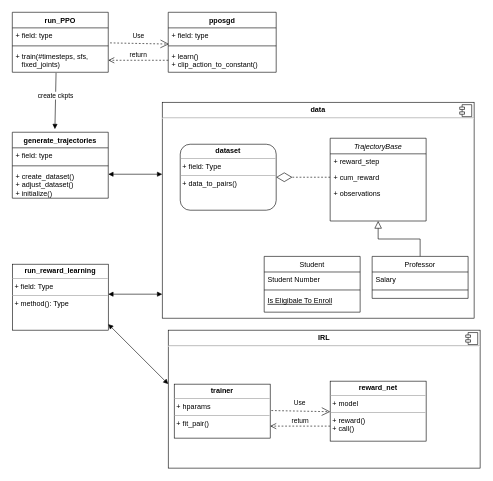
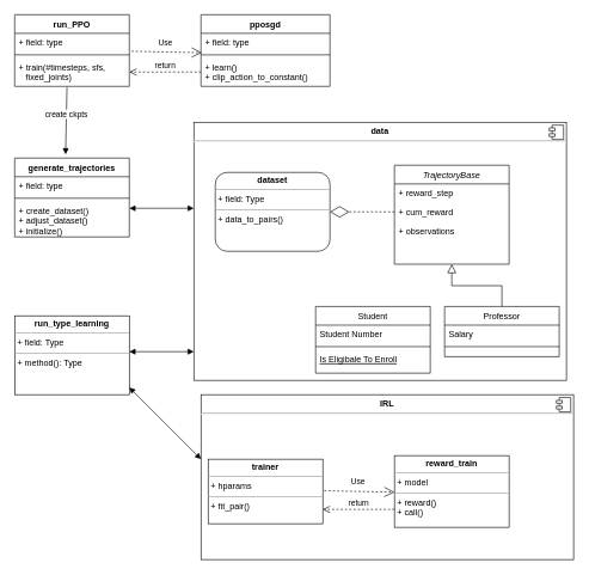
- <mxCell id="33" value="&lt;p style=&quot;margin: 0px ; margin-top: 4px ; text-align: center&quot;&gt;&lt;b&gt;run_reward_learning&lt;/b&gt;&lt;/p&gt;&lt;hr size=&quot;1&quot;&gt;&lt;p style=&quot;margin: 0px ; margin-left: 4px&quot;&gt;+ field: Type&lt;/p&gt;&lt;hr size=&quot;1&quot;&gt;&lt;p style=&quot;margin: 0px ; margin-left: 4px&quot;&gt;+ method(): Type&lt;/p&gt;" style="verticalAlign=top;align=left;overflow=fill;fontSize=12;fontFamily=Helvetica;html=1;" vertex="1" parent="1"><mxGeometry x="20" y="440" width="160" height="110" as="geometry" /></mxCell>
+ <mxCell id="33" value="&lt;p style=&quot;margin: 0px ; margin-top: 4px ; text-align: center&quot;&gt;&lt;b&gt;run_type_learning&lt;/b&gt;&lt;/p&gt;&lt;hr size=&quot;1&quot;&gt;&lt;p style=&quot;margin: 0px ; margin-left: 4px&quot;&gt;+ field: Type&lt;/p&gt;&lt;hr size=&quot;1&quot;&gt;&lt;p style=&quot;margin: 0px ; margin-left: 4px&quot;&gt;+ method(): Type&lt;/p&gt;" style="verticalAlign=top;align=left;overflow=fill;fontSize=12;fontFamily=Helvetica;html=1;" vertex="1" parent="1"><mxGeometry x="20" y="440" width="160" height="110" as="geometry" /></mxCell>
- <mxCell id="38" value="&lt;p style=&quot;margin: 0px ; margin-top: 4px ; text-align: center&quot;&gt;&lt;b&gt;reward_net&lt;/b&gt;&lt;/p&gt;&lt;hr size=&quot;1&quot;&gt;&lt;p style=&quot;margin: 0px ; margin-left: 4px&quot;&gt;+ model&lt;br&gt;&lt;/p&gt;&lt;hr size=&quot;1&quot;&gt;&lt;p style=&quot;margin: 0px ; margin-left: 4px&quot;&gt;+ reward()&lt;/p&gt;&lt;p style=&quot;margin: 0px ; margin-left: 4px&quot;&gt;+ call()&lt;br&gt;&lt;/p&gt;" style="verticalAlign=top;align=left;overflow=fill;fontSize=12;fontFamily=Helvetica;html=1;" vertex="1" parent="1"><mxGeometry x="550" y="635" width="160" height="100" as="geometry" /></mxCell>
+ <mxCell id="38" value="&lt;p style=&quot;margin: 0px ; margin-top: 4px ; text-align: center&quot;&gt;&lt;b&gt;reward_train&lt;/b&gt;&lt;/p&gt;&lt;hr size=&quot;1&quot;&gt;&lt;p style=&quot;margin: 0px ; margin-left: 4px&quot;&gt;+ model&lt;br&gt;&lt;/p&gt;&lt;hr size=&quot;1&quot;&gt;&lt;p style=&quot;margin: 0px ; margin-left: 4px&quot;&gt;+ reward()&lt;/p&gt;&lt;p style=&quot;margin: 0px ; margin-left: 4px&quot;&gt;+ call()&lt;br&gt;&lt;/p&gt;" style="verticalAlign=top;align=left;overflow=fill;fontSize=12;fontFamily=Helvetica;html=1;" vertex="1" parent="1"><mxGeometry x="550" y="635" width="160" height="100" as="geometry" /></mxCell>
